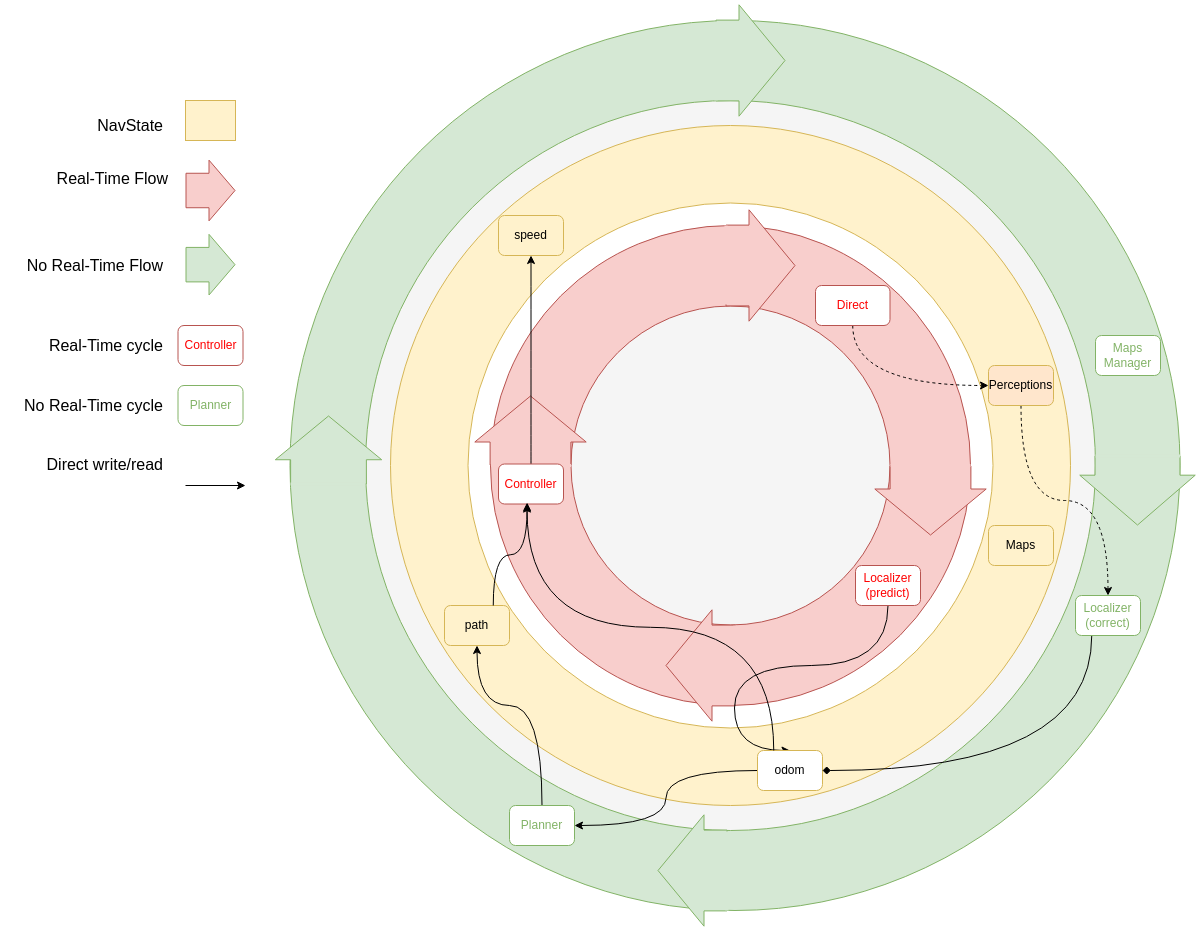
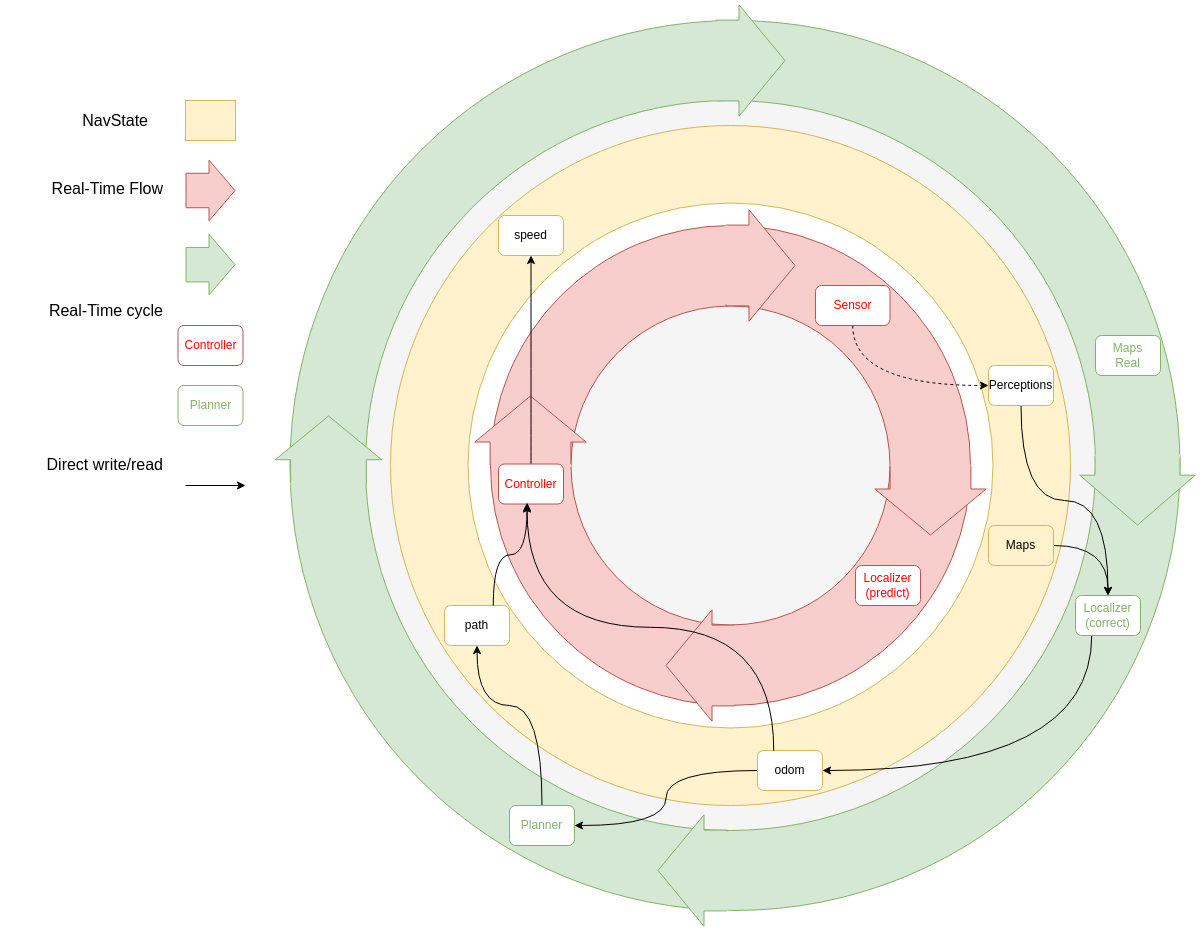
- <mxCell id="28" value="&lt;font style=&quot;font-size: 16px;&quot;&gt;NavState&lt;/font&gt;" style="text;html=1;align=right;verticalAlign=middle;whiteSpace=wrap;rounded=0;" parent="1" vertex="1"><mxGeometry x="105" y="110" width="60" height="30" as="geometry" /></mxCell>
+ <mxCell id="28" value="&lt;font style=&quot;font-size: 16px;&quot;&gt;NavState&lt;/font&gt;" style="text;html=1;align=right;verticalAlign=middle;whiteSpace=wrap;rounded=0;" parent="1" vertex="1"><mxGeometry x="90" y="105" width="60" height="30" as="geometry" /></mxCell>
- <mxCell id="29" value="&lt;font style=&quot;font-size: 16px;&quot;&gt;Real-Time Flow&lt;/font&gt;" style="text;html=1;align=right;verticalAlign=middle;whiteSpace=wrap;rounded=0;" parent="1" vertex="1"><mxGeometry x="40" y="162.5" width="130" height="30" as="geometry" /></mxCell>
+ <mxCell id="29" value="&lt;font style=&quot;font-size: 16px;&quot;&gt;Real-Time Flow&lt;/font&gt;" style="text;html=1;align=right;verticalAlign=middle;whiteSpace=wrap;rounded=0;" parent="1" vertex="1"><mxGeometry x="35" y="172.5" width="130" height="30" as="geometry" /></mxCell>
- <mxCell id="46" value="&lt;font style=&quot;color: rgb(0, 0, 0);&quot;&gt;speed&lt;/font&gt;" style="rounded=1;whiteSpace=wrap;html=1;fillColor=#fff2cc;strokeColor=#D6B656;" parent="1" vertex="1"><mxGeometry x="498" y="215" width="65" height="40" as="geometry" /></mxCell>
+ <mxCell id="46" value="&lt;font style=&quot;color: rgb(0, 0, 0);&quot;&gt;speed&lt;/font&gt;" style="rounded=1;whiteSpace=wrap;html=1;fillColor=#FFFFFF;strokeColor=#D6B656;" parent="1" vertex="1"><mxGeometry x="498" y="215" width="65" height="40" as="geometry" /></mxCell>
- <mxCell id="30" value="&lt;font style=&quot;font-size: 16px;&quot;&gt;No Real-Time Flow&lt;/font&gt;" style="text;html=1;align=right;verticalAlign=middle;whiteSpace=wrap;rounded=0;" parent="1" vertex="1"><mxGeometry x="20" y="249.5" width="145" height="30" as="geometry" /></mxCell>
- <mxCell id="32" value="&lt;font style=&quot;color: rgb(255, 0, 0);&quot;&gt;Direct&lt;/font&gt;" style="rounded=1;whiteSpace=wrap;html=1;fillColor=default;strokeColor=#b85450;" parent="1" vertex="1"><mxGeometry x="815" y="285" width="74.5" height="40" as="geometry" /></mxCell>
+ <mxCell id="32" value="&lt;font style=&quot;color: rgb(255, 0, 0);&quot;&gt;Sensor&lt;/font&gt;" style="rounded=1;whiteSpace=wrap;html=1;fillColor=default;strokeColor=#b85450;" parent="1" vertex="1"><mxGeometry x="815" y="285" width="74.5" height="40" as="geometry" /></mxCell>
- <mxCell id="53" value="&lt;span style=&quot;font-size: 16px;&quot;&gt;Real-Time cycle&lt;/span&gt;" style="text;html=1;align=right;verticalAlign=middle;whiteSpace=wrap;rounded=0;" vertex="1" parent="1"><mxGeometry x="20" y="330" width="145" height="30" as="geometry" /></mxCell>
+ <mxCell id="53" value="&lt;span style=&quot;font-size: 16px;&quot;&gt;Real-Time cycle&lt;/span&gt;" style="text;html=1;align=right;verticalAlign=middle;whiteSpace=wrap;rounded=0;" vertex="1" parent="1"><mxGeometry x="20" y="295" width="145" height="30" as="geometry" /></mxCell>
- <mxCell id="49" value="&lt;font style=&quot;color: rgb(130, 179, 102);&quot;&gt;Maps&lt;/font&gt;&lt;div&gt;&lt;font style=&quot;color: rgb(130, 179, 102);&quot;&gt;Manager&lt;/font&gt;&lt;/div&gt;" style="rounded=1;whiteSpace=wrap;html=1;fillColor=default;strokeColor=#82B366;" parent="1" vertex="1"><mxGeometry x="1095" y="335" width="65" height="40" as="geometry" /></mxCell>
+ <mxCell id="49" value="&lt;font style=&quot;color: rgb(130, 179, 102);&quot;&gt;Maps&lt;/font&gt;&lt;div&gt;&lt;font style=&quot;color: rgb(130, 179, 102);&quot;&gt;Real&lt;/font&gt;&lt;/div&gt;" style="rounded=1;whiteSpace=wrap;html=1;fillColor=default;strokeColor=#82B366;" parent="1" vertex="1"><mxGeometry x="1095" y="335" width="65" height="40" as="geometry" /></mxCell>
- <mxCell id="34" value="&lt;font style=&quot;color: rgb(0, 0, 0);&quot;&gt;Perceptions&lt;/font&gt;" style="rounded=1;whiteSpace=wrap;html=1;fillColor=#ffe6cc;strokeColor=#D6B656;" parent="1" vertex="1"><mxGeometry x="988" y="365" width="65" height="40" as="geometry" /></mxCell>
+ <mxCell id="34" value="&lt;font style=&quot;color: rgb(0, 0, 0);&quot;&gt;Perceptions&lt;/font&gt;" style="rounded=1;whiteSpace=wrap;html=1;fillColor=#FFFFFF;strokeColor=#D6B656;" parent="1" vertex="1"><mxGeometry x="988" y="365" width="65" height="40" as="geometry" /></mxCell>
- <mxCell id="55" value="&lt;span style=&quot;font-size: 16px;&quot;&gt;No Real-Time cycle&lt;/span&gt;" style="text;html=1;align=right;verticalAlign=middle;whiteSpace=wrap;rounded=0;" vertex="1" parent="1"><mxGeometry x="20" y="390" width="145" height="30" as="geometry" /></mxCell>
- <mxCell id="33" style="edgeStyle=orthogonalEdgeStyle;rounded=0;orthogonalLoop=1;jettySize=auto;html=1;exitX=0.5;exitY=1;exitDx=0;exitDy=0;curved=1;dashed=1;" parent="1" source="34" target="48" edge="1"><mxGeometry relative="1" as="geometry" /></mxCell>
+ <mxCell id="33" style="edgeStyle=orthogonalEdgeStyle;rounded=0;orthogonalLoop=1;jettySize=auto;html=1;exitX=0.5;exitY=1;exitDx=0;exitDy=0;curved=1;" parent="1" source="34" target="48" edge="1"><mxGeometry relative="1" as="geometry" /></mxCell>
+ <mxCell id="37" style="edgeStyle=orthogonalEdgeStyle;rounded=0;orthogonalLoop=1;jettySize=auto;html=1;exitX=1;exitY=0.5;exitDx=0;exitDy=0;entryX=0.5;entryY=0;entryDx=0;entryDy=0;curved=1;" parent="1" source="38" target="48" edge="1"><mxGeometry relative="1" as="geometry" /></mxCell>
- <mxCell id="43" value="&lt;font style=&quot;color: rgb(0, 0, 0);&quot;&gt;path&lt;/font&gt;" style="rounded=1;whiteSpace=wrap;html=1;fillColor=#fff2cc;strokeColor=#D6B656;" parent="1" vertex="1"><mxGeometry x="444" y="605" width="65" height="40" as="geometry" /></mxCell>
+ <mxCell id="43" value="&lt;font style=&quot;color: rgb(0, 0, 0);&quot;&gt;path&lt;/font&gt;" style="rounded=1;whiteSpace=wrap;html=1;fillColor=#FFFFFF;strokeColor=#D6B656;" parent="1" vertex="1"><mxGeometry x="444" y="605" width="65" height="40" as="geometry" /></mxCell>
- <mxCell id="35" style="edgeStyle=orthogonalEdgeStyle;rounded=0;orthogonalLoop=1;jettySize=auto;html=1;exitX=0.5;exitY=1;exitDx=0;exitDy=0;entryX=0.5;entryY=0;entryDx=0;entryDy=0;curved=1;" parent="1" source="36" target="40" edge="1"><mxGeometry relative="1" as="geometry"><Array as="points"><mxPoint x="888" y="665" /><mxPoint x="734" y="665" /></Array></mxGeometry></mxCell>
- <mxCell id="47" style="edgeStyle=orthogonalEdgeStyle;rounded=0;orthogonalLoop=1;jettySize=auto;html=1;exitX=0.25;exitY=1;exitDx=0;exitDy=0;entryX=1;entryY=0.5;entryDx=0;entryDy=0;curved=1;endArrow=diamond;" parent="1" source="48" target="40" edge="1"><mxGeometry relative="1" as="geometry" /></mxCell>
+ <mxCell id="47" style="edgeStyle=orthogonalEdgeStyle;rounded=0;orthogonalLoop=1;jettySize=auto;html=1;exitX=0.25;exitY=1;exitDx=0;exitDy=0;entryX=1;entryY=0.5;entryDx=0;entryDy=0;curved=1;" parent="1" source="48" target="40" edge="1"><mxGeometry relative="1" as="geometry" /></mxCell>
